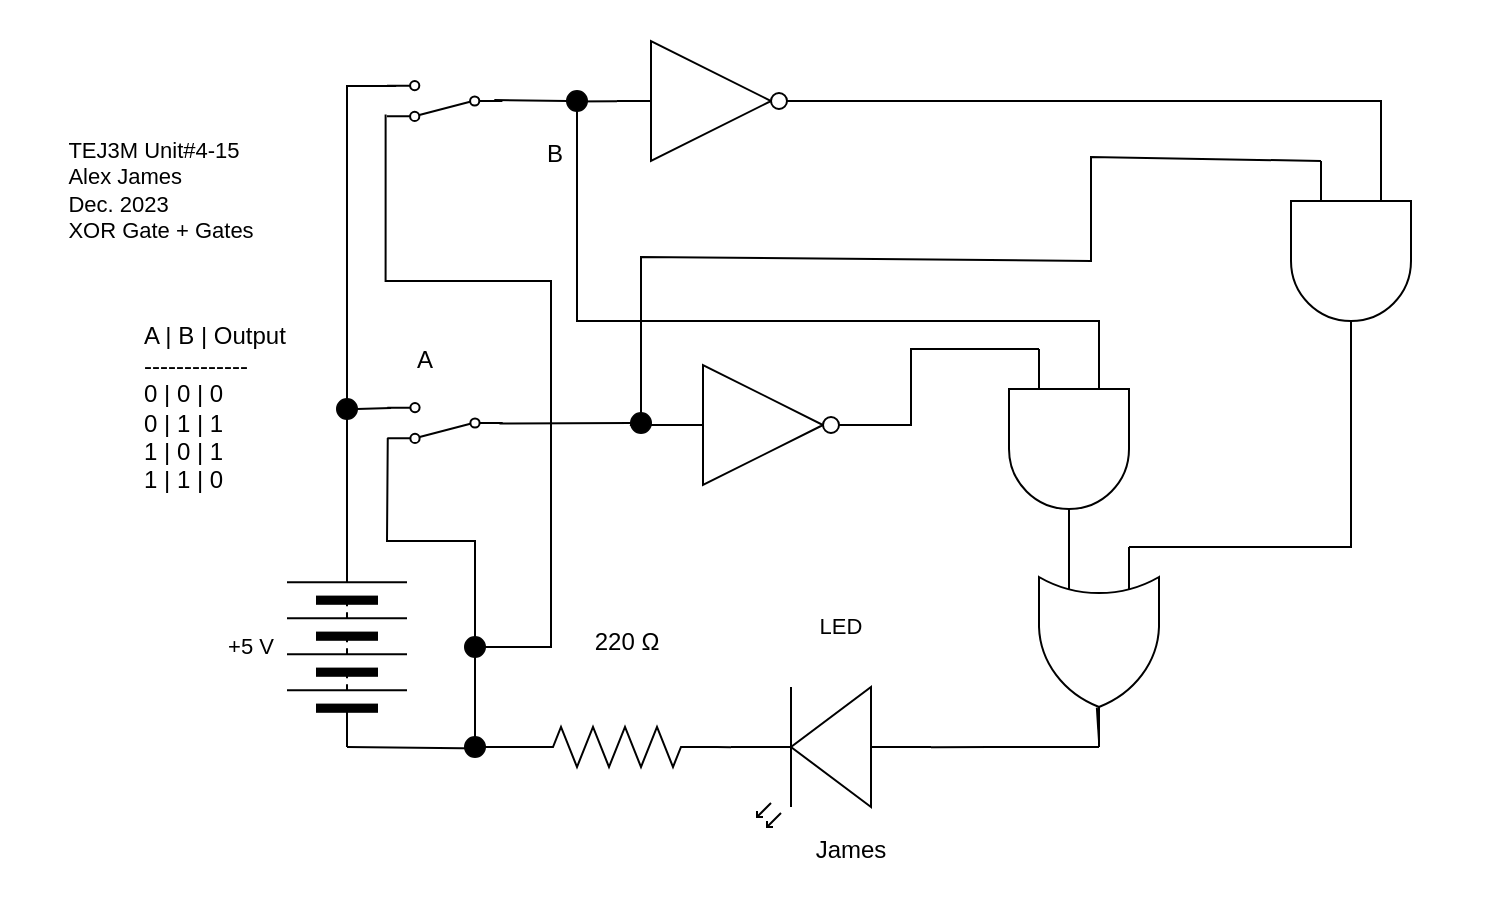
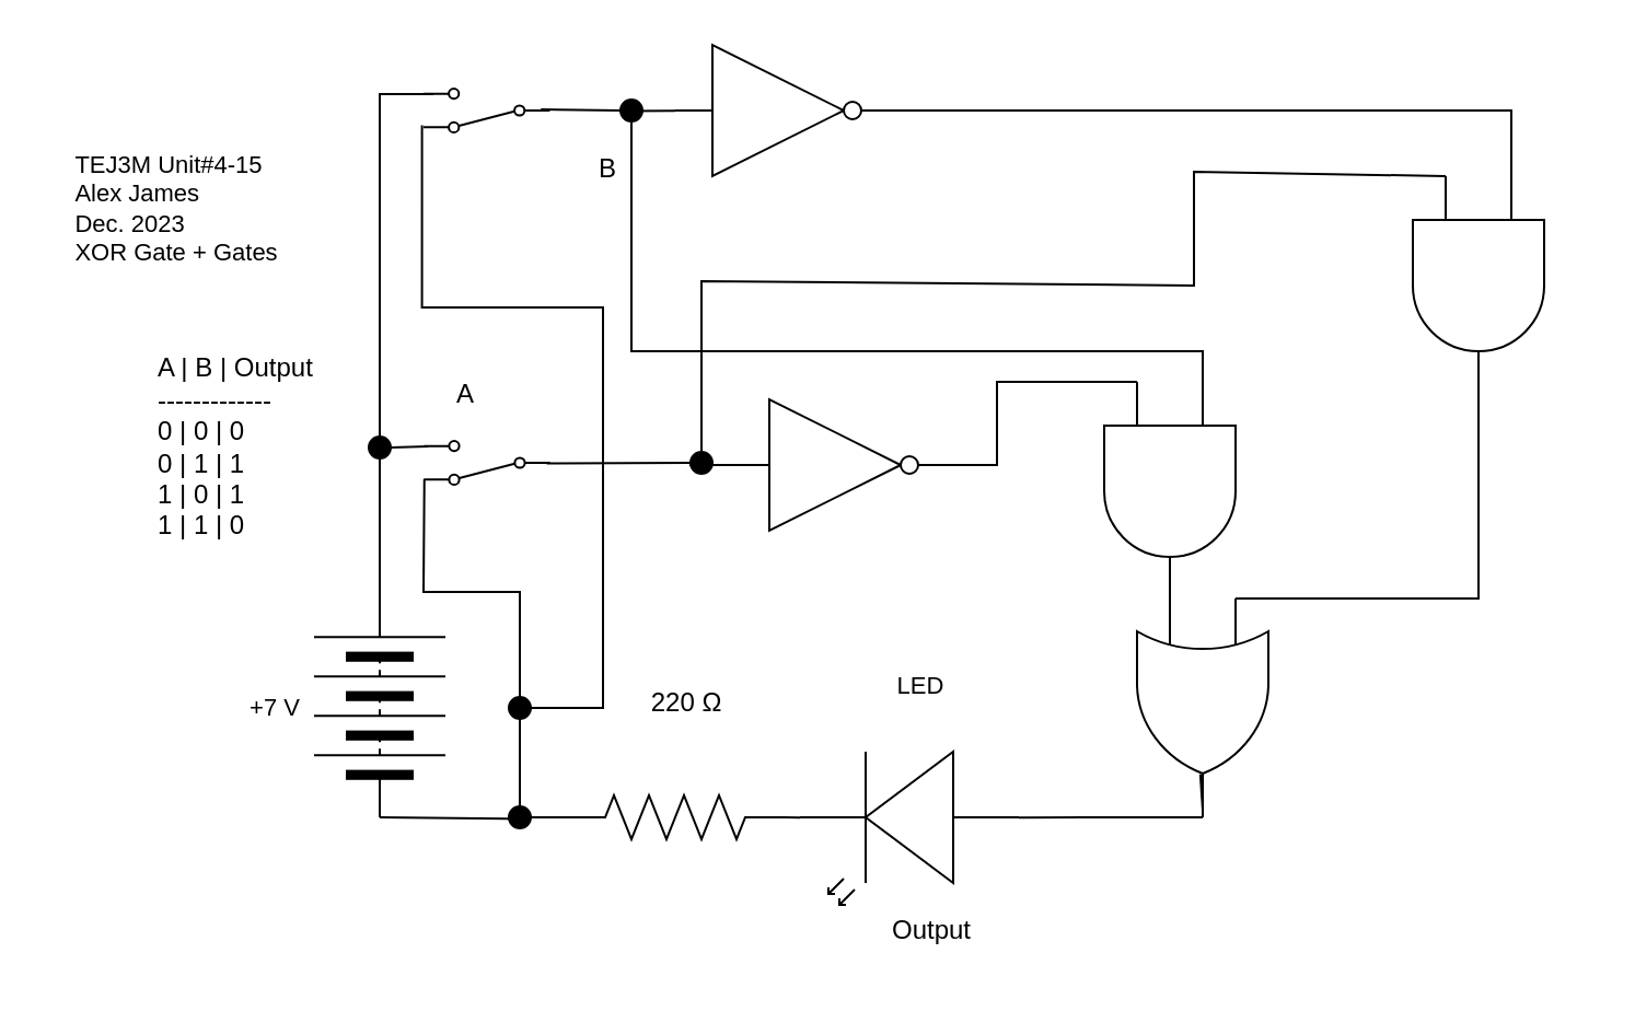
- <mxCell id="8" value="+5 V" style="text;html=1;align=center;verticalAlign=middle;resizable=0;points=[];autosize=1;strokeColor=none;fillColor=none;fontSize=11;fontFamily=Helvetica;fontColor=default;" parent="1" vertex="1"><mxGeometry x="100" y="308" width="50" height="30" as="geometry" /></mxCell>
+ <mxCell id="8" value="+7 V" style="text;html=1;align=center;verticalAlign=middle;resizable=0;points=[];autosize=1;strokeColor=none;fillColor=none;fontSize=11;fontFamily=Helvetica;fontColor=default;" parent="1" vertex="1"><mxGeometry x="100" y="308" width="50" height="30" as="geometry" /></mxCell>
- <mxCell id="13" value="James" style="text;html=1;align=center;verticalAlign=middle;resizable=0;points=[];autosize=1;strokeColor=none;fillColor=none;" parent="1" vertex="1"><mxGeometry x="395" y="410" width="60" height="30" as="geometry" /></mxCell>
+ <mxCell id="13" value="Output" style="text;html=1;align=center;verticalAlign=middle;resizable=0;points=[];autosize=1;strokeColor=none;fillColor=none;" parent="1" vertex="1"><mxGeometry x="395" y="410" width="60" height="30" as="geometry" /></mxCell>
